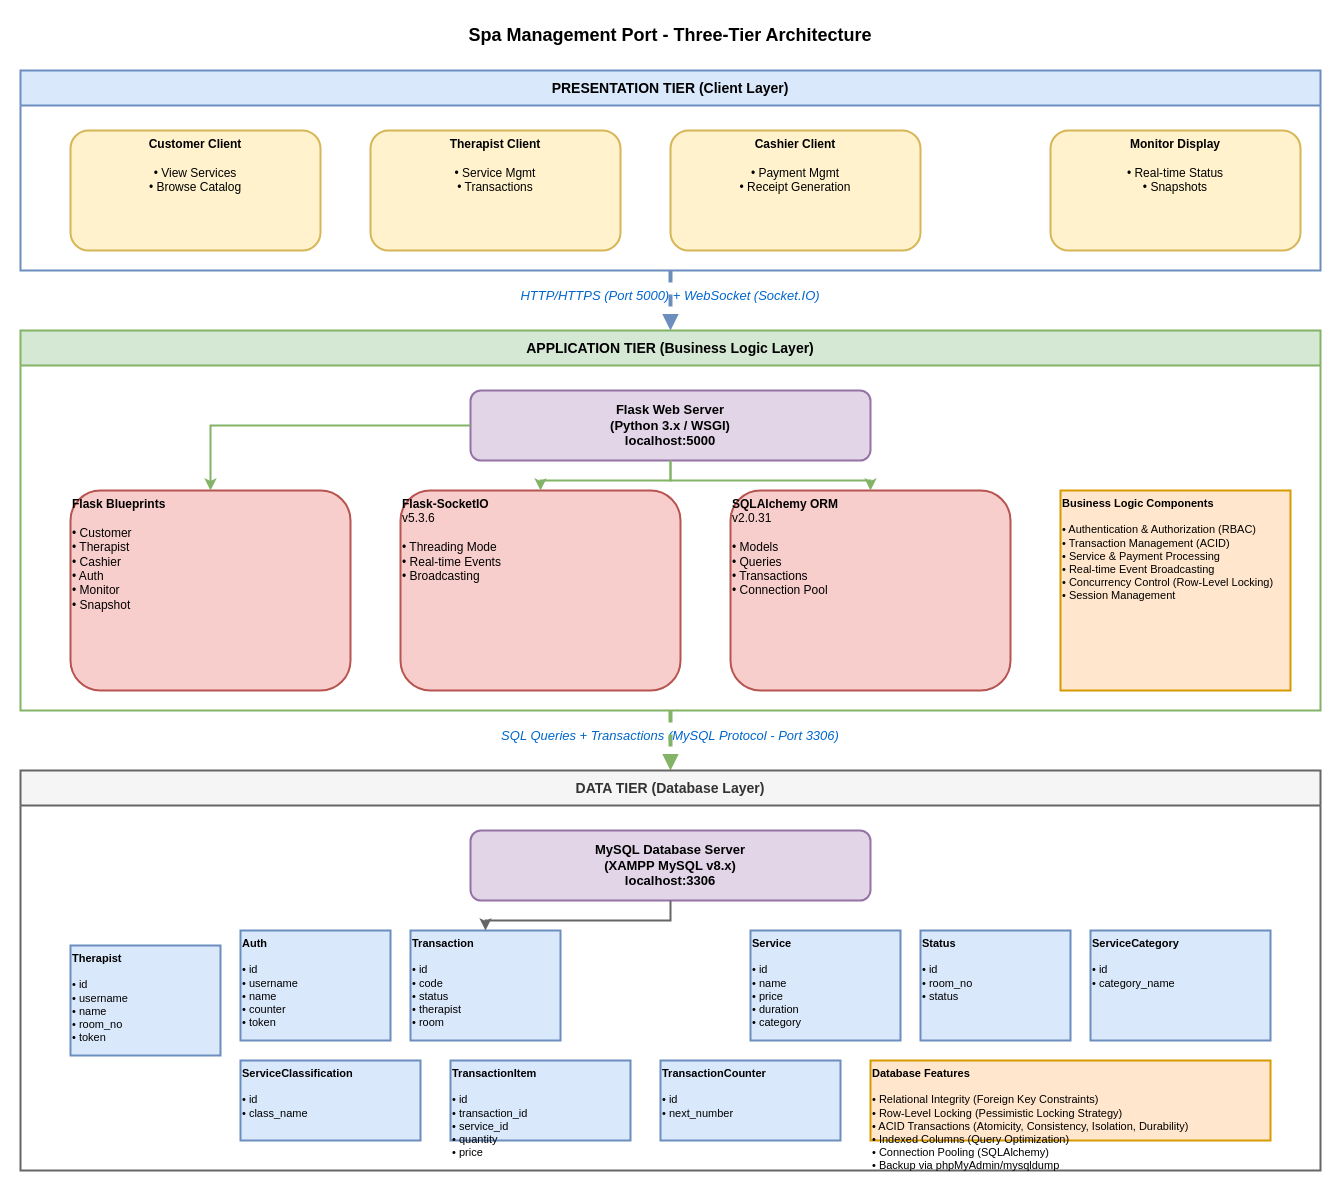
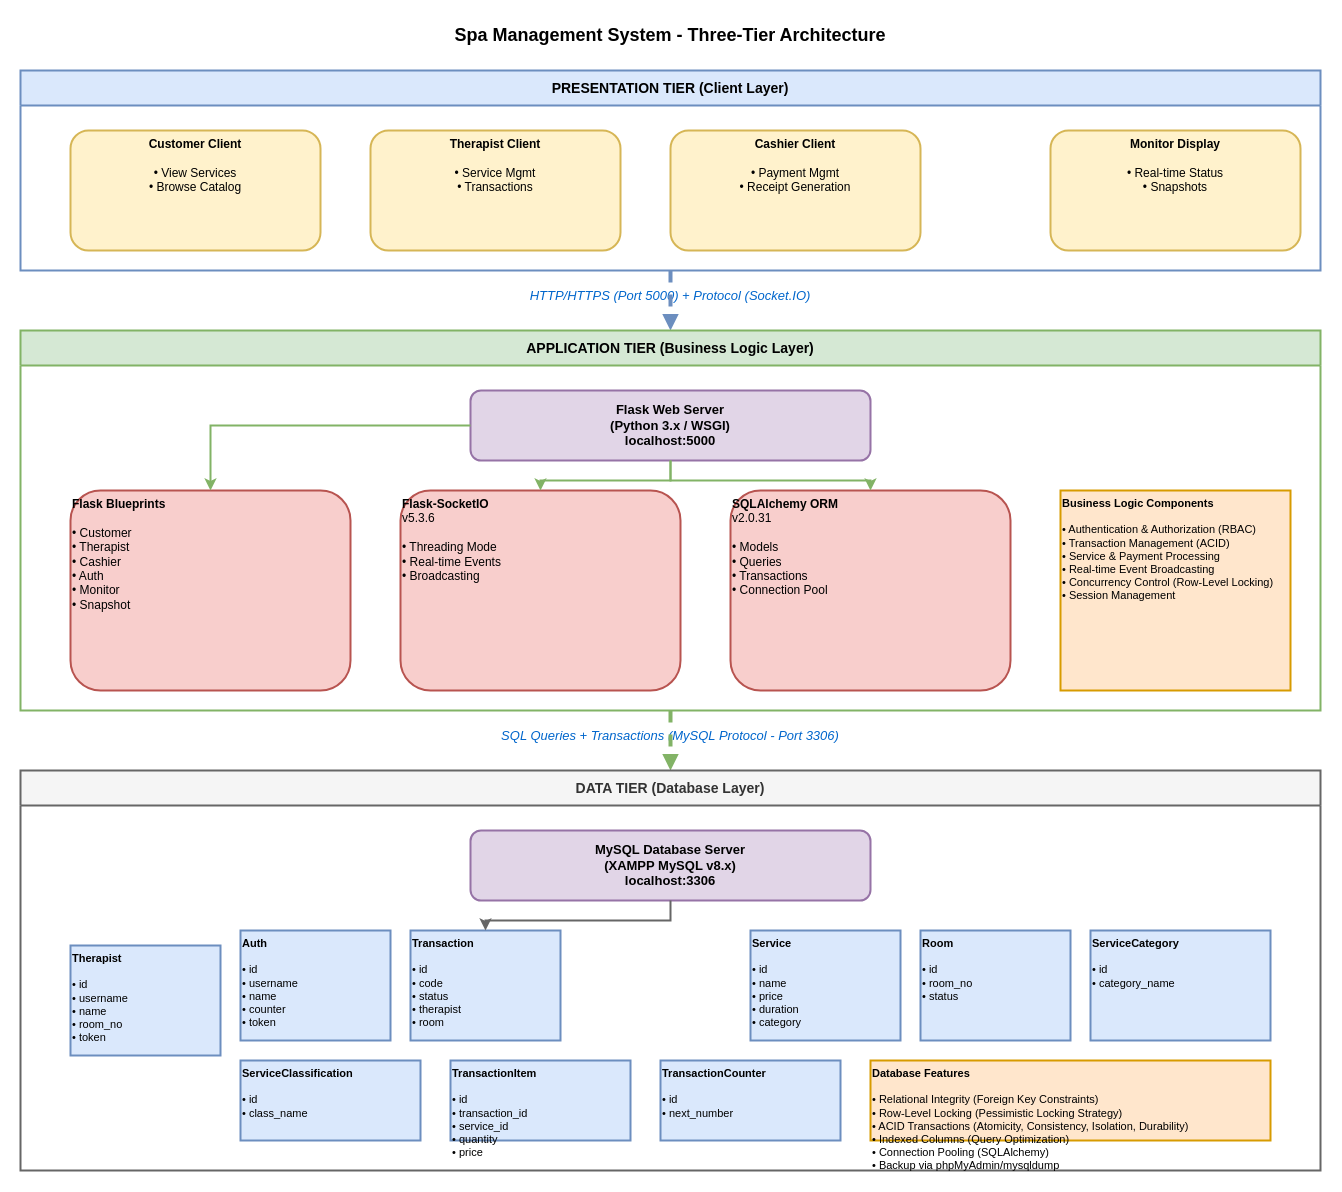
- <mxCell id="2" value="Spa Management Port - Three-Tier Architecture" style="text;html=1;strokeColor=none;fillColor=none;align=center;verticalAlign=middle;whiteSpace=wrap;rounded=0;fontSize=18;fontStyle=1;" vertex="1" parent="1"><mxGeometry x="370" y="20" width="600" height="30" as="geometry" /></mxCell>
+ <mxCell id="2" value="Spa Management System - Three-Tier Architecture" style="text;html=1;strokeColor=none;fillColor=none;align=center;verticalAlign=middle;whiteSpace=wrap;rounded=0;fontSize=18;fontStyle=1;" vertex="1" parent="1"><mxGeometry x="370" y="20" width="600" height="30" as="geometry" /></mxCell>
- <mxCell id="8" value="HTTP/HTTPS (Port 5000) + WebSocket (Socket.IO)" style="text;html=1;strokeColor=none;fillColor=none;align=center;verticalAlign=middle;whiteSpace=wrap;rounded=0;fontSize=13;fontStyle=2;fontColor=#0066CC;" vertex="1" parent="1"><mxGeometry x="420" y="280" width="500" height="30" as="geometry" /></mxCell>
+ <mxCell id="8" value="HTTP/HTTPS (Port 5000) + Protocol (Socket.IO)" style="text;html=1;strokeColor=none;fillColor=none;align=center;verticalAlign=middle;whiteSpace=wrap;rounded=0;fontSize=13;fontStyle=2;fontColor=#0066CC;" vertex="1" parent="1"><mxGeometry x="420" y="280" width="500" height="30" as="geometry" /></mxCell>
- <mxCell id="27" value="&lt;b&gt;Status&lt;/b&gt;&lt;br&gt;&lt;br&gt;• id&lt;br&gt;• room_no&lt;br&gt;• status" style="rounded=0;whiteSpace=wrap;html=1;fillColor=#dae8fc;strokeColor=#6c8ebf;fontSize=11;align=left;verticalAlign=top;strokeWidth=2;" vertex="1" parent="21"><mxGeometry x="900" y="160" width="150" height="110" as="geometry" /></mxCell>
+ <mxCell id="27" value="&lt;b&gt;Room&lt;/b&gt;&lt;br&gt;&lt;br&gt;• id&lt;br&gt;• room_no&lt;br&gt;• status" style="rounded=0;whiteSpace=wrap;html=1;fillColor=#dae8fc;strokeColor=#6c8ebf;fontSize=11;align=left;verticalAlign=top;strokeWidth=2;" vertex="1" parent="21"><mxGeometry x="900" y="160" width="150" height="110" as="geometry" /></mxCell>
